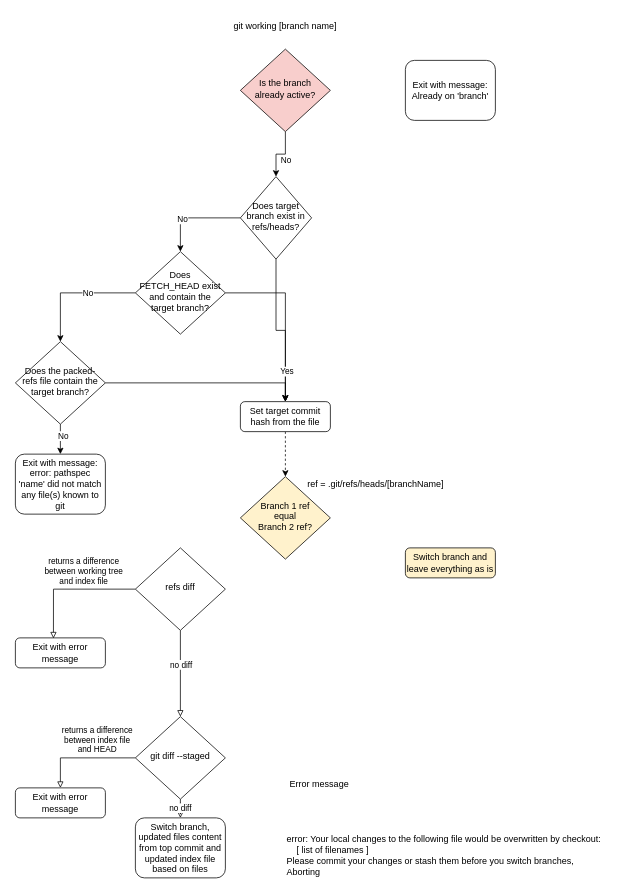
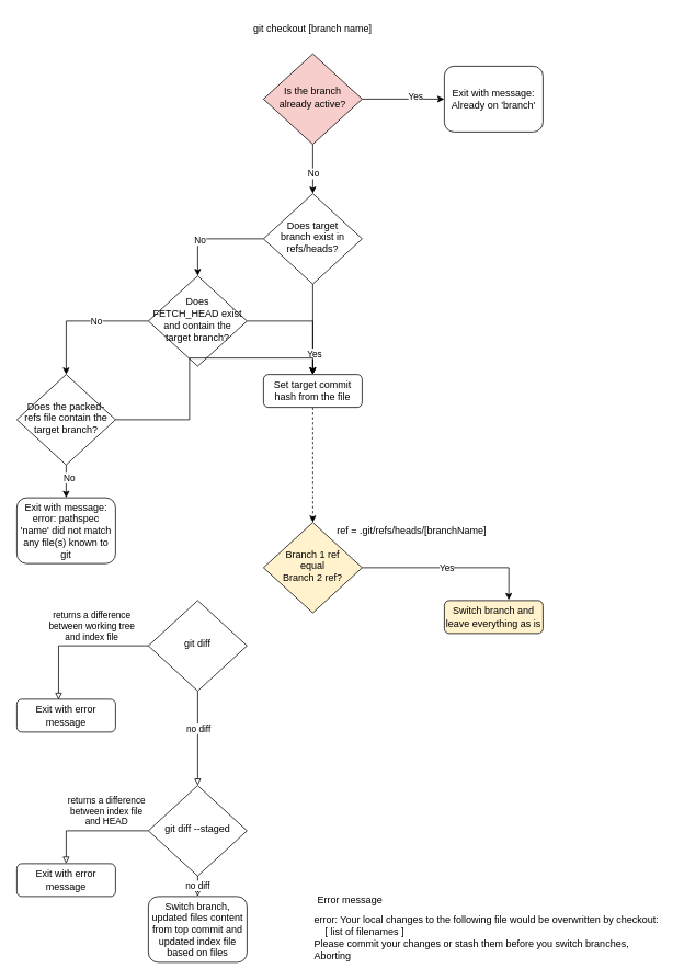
- <mxCell id="6" value="git working [branch name]" style="text;html=1;strokeColor=none;fillColor=none;align=center;verticalAlign=middle;whiteSpace=wrap;rounded=0;" parent="1" vertex="1"><mxGeometry x="290" y="20" width="180" height="30" as="geometry" /></mxCell>
+ <mxCell id="6" value="git checkout [branch name]" style="text;html=1;strokeColor=none;fillColor=none;align=center;verticalAlign=middle;whiteSpace=wrap;rounded=0;" parent="1" vertex="1"><mxGeometry x="290" y="20" width="180" height="30" as="geometry" /></mxCell>
+ <mxCell id="27" style="edgeStyle=orthogonalEdgeStyle;rounded=0;orthogonalLoop=1;jettySize=auto;html=1;entryX=0;entryY=0.5;entryDx=0;entryDy=0;" parent="1" source="31" target="32" edge="1"><mxGeometry relative="1" as="geometry" /></mxCell>
+ <mxCell id="28" value="Yes" style="edgeLabel;html=1;align=center;verticalAlign=middle;resizable=0;points=[];" parent="27" vertex="1" connectable="0"><mxGeometry x="0.28" y="4" relative="1" as="geometry"><mxPoint as="offset" /></mxGeometry></mxCell>
- <mxCell id="25" value="&lt;div&gt;Does target &lt;br&gt;&lt;/div&gt;&lt;div&gt;branch exist in &lt;br&gt;&lt;/div&gt;&lt;div&gt;refs/heads?&lt;br&gt;&lt;/div&gt;" style="rhombus;whiteSpace=wrap;html=1;shadow=0;fontFamily=Helvetica;fontSize=12;align=center;strokeWidth=1;spacing=6;spacingTop=-4;" parent="1" vertex="1"><mxGeometry x="320" y="235" width="95" height="110" as="geometry" /></mxCell>
+ <mxCell id="25" value="&lt;div&gt;Does target &lt;br&gt;&lt;/div&gt;&lt;div&gt;branch exist in &lt;br&gt;&lt;/div&gt;&lt;div&gt;refs/heads?&lt;br&gt;&lt;/div&gt;" style="rhombus;whiteSpace=wrap;html=1;shadow=0;fontFamily=Helvetica;fontSize=12;align=center;strokeWidth=1;spacing=6;spacingTop=-4;" parent="1" vertex="1"><mxGeometry x="320" y="235" width="120" height="110" as="geometry" /></mxCell>
- <mxCell id="43" value="Set target commit hash from the file" style="rounded=1;whiteSpace=wrap;html=1;fontSize=12;glass=0;strokeWidth=1;shadow=0;" vertex="1" parent="1"><mxGeometry x="320" y="535" width="120" height="40" as="geometry" /></mxCell>
+ <mxCell id="43" value="Set target commit hash from the file" style="rounded=1;whiteSpace=wrap;html=1;fontSize=12;glass=0;strokeWidth=1;shadow=0;" vertex="1" parent="1"><mxGeometry x="320" y="455" width="120" height="40" as="geometry" /></mxCell>
+ <mxCell id="2" style="edgeStyle=orthogonalEdgeStyle;rounded=0;orthogonalLoop=1;jettySize=auto;html=1;entryX=0.653;entryY=-0.02;entryDx=0;entryDy=0;entryPerimeter=0;" parent="1" source="4" target="5" edge="1"><mxGeometry relative="1" as="geometry" /></mxCell>
+ <mxCell id="3" value="Yes" style="edgeLabel;html=1;align=center;verticalAlign=middle;resizable=0;points=[];" parent="2" vertex="1" connectable="0"><mxGeometry x="-0.066" relative="1" as="geometry"><mxPoint as="offset" /></mxGeometry></mxCell>
- <mxCell id="12" value="refs diff" style="rhombus;whiteSpace=wrap;html=1;shadow=0;fontFamily=Helvetica;fontSize=12;align=center;strokeWidth=1;spacing=6;spacingTop=-4;" parent="1" vertex="1"><mxGeometry x="180" y="730" width="120" height="110" as="geometry" /></mxCell>
+ <mxCell id="12" value="git diff" style="rhombus;whiteSpace=wrap;html=1;shadow=0;fontFamily=Helvetica;fontSize=12;align=center;strokeWidth=1;spacing=6;spacingTop=-4;" parent="1" vertex="1"><mxGeometry x="180" y="730" width="120" height="110" as="geometry" /></mxCell>
- <mxCell id="13" value="Error message" style="text;html=1;align=center;verticalAlign=middle;resizable=0;points=[];autosize=1;strokeColor=none;fillColor=none;" parent="1" vertex="1"><mxGeometry x="380" y="1035" width="90" height="20" as="geometry" /></mxCell>
+ <mxCell id="13" value="Error message" style="text;html=1;align=center;verticalAlign=middle;resizable=0;points=[];autosize=1;strokeColor=none;fillColor=none;" parent="1" vertex="1"><mxGeometry x="380" y="1085" width="90" height="20" as="geometry" /></mxCell>
